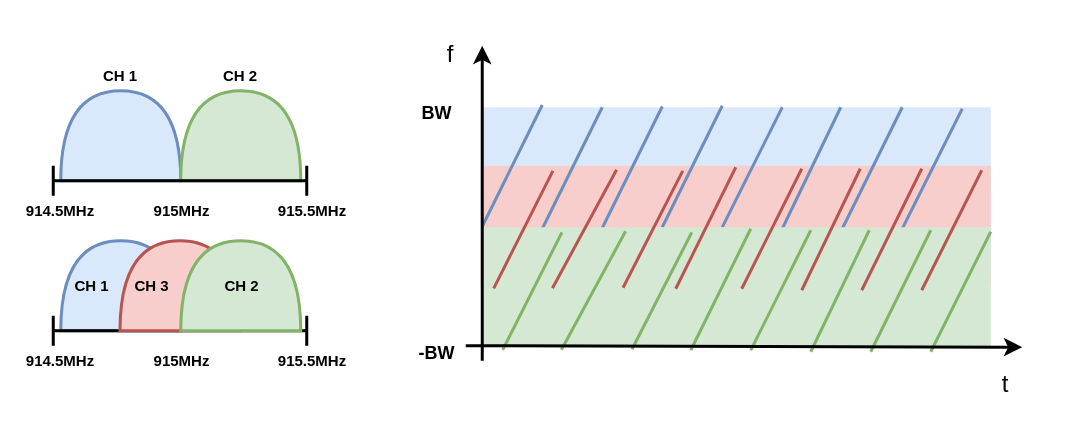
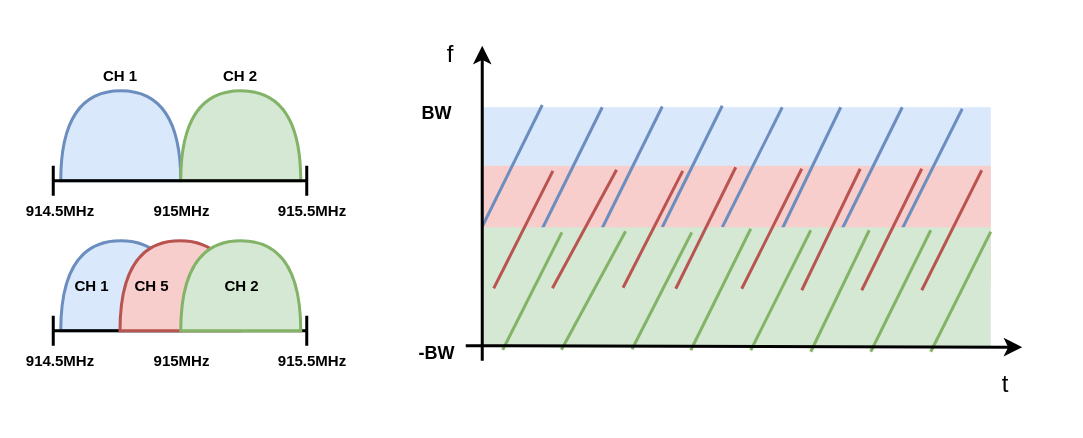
- <mxCell id="18" value="&lt;font style=&quot;font-size: 10px;&quot;&gt;&lt;b&gt;CH 3&lt;/b&gt;&lt;/font&gt;" style="text;strokeColor=none;align=center;fillColor=none;html=1;verticalAlign=middle;whiteSpace=wrap;rounded=0;" vertex="1" parent="1"><mxGeometry x="81" y="180" width="40" height="20" as="geometry" /></mxCell>
+ <mxCell id="18" value="&lt;font style=&quot;font-size: 10px;&quot;&gt;&lt;b&gt;CH 5&lt;/b&gt;&lt;/font&gt;" style="text;strokeColor=none;align=center;fillColor=none;html=1;verticalAlign=middle;whiteSpace=wrap;rounded=0;" vertex="1" parent="1"><mxGeometry x="81" y="180" width="40" height="20" as="geometry" /></mxCell>
